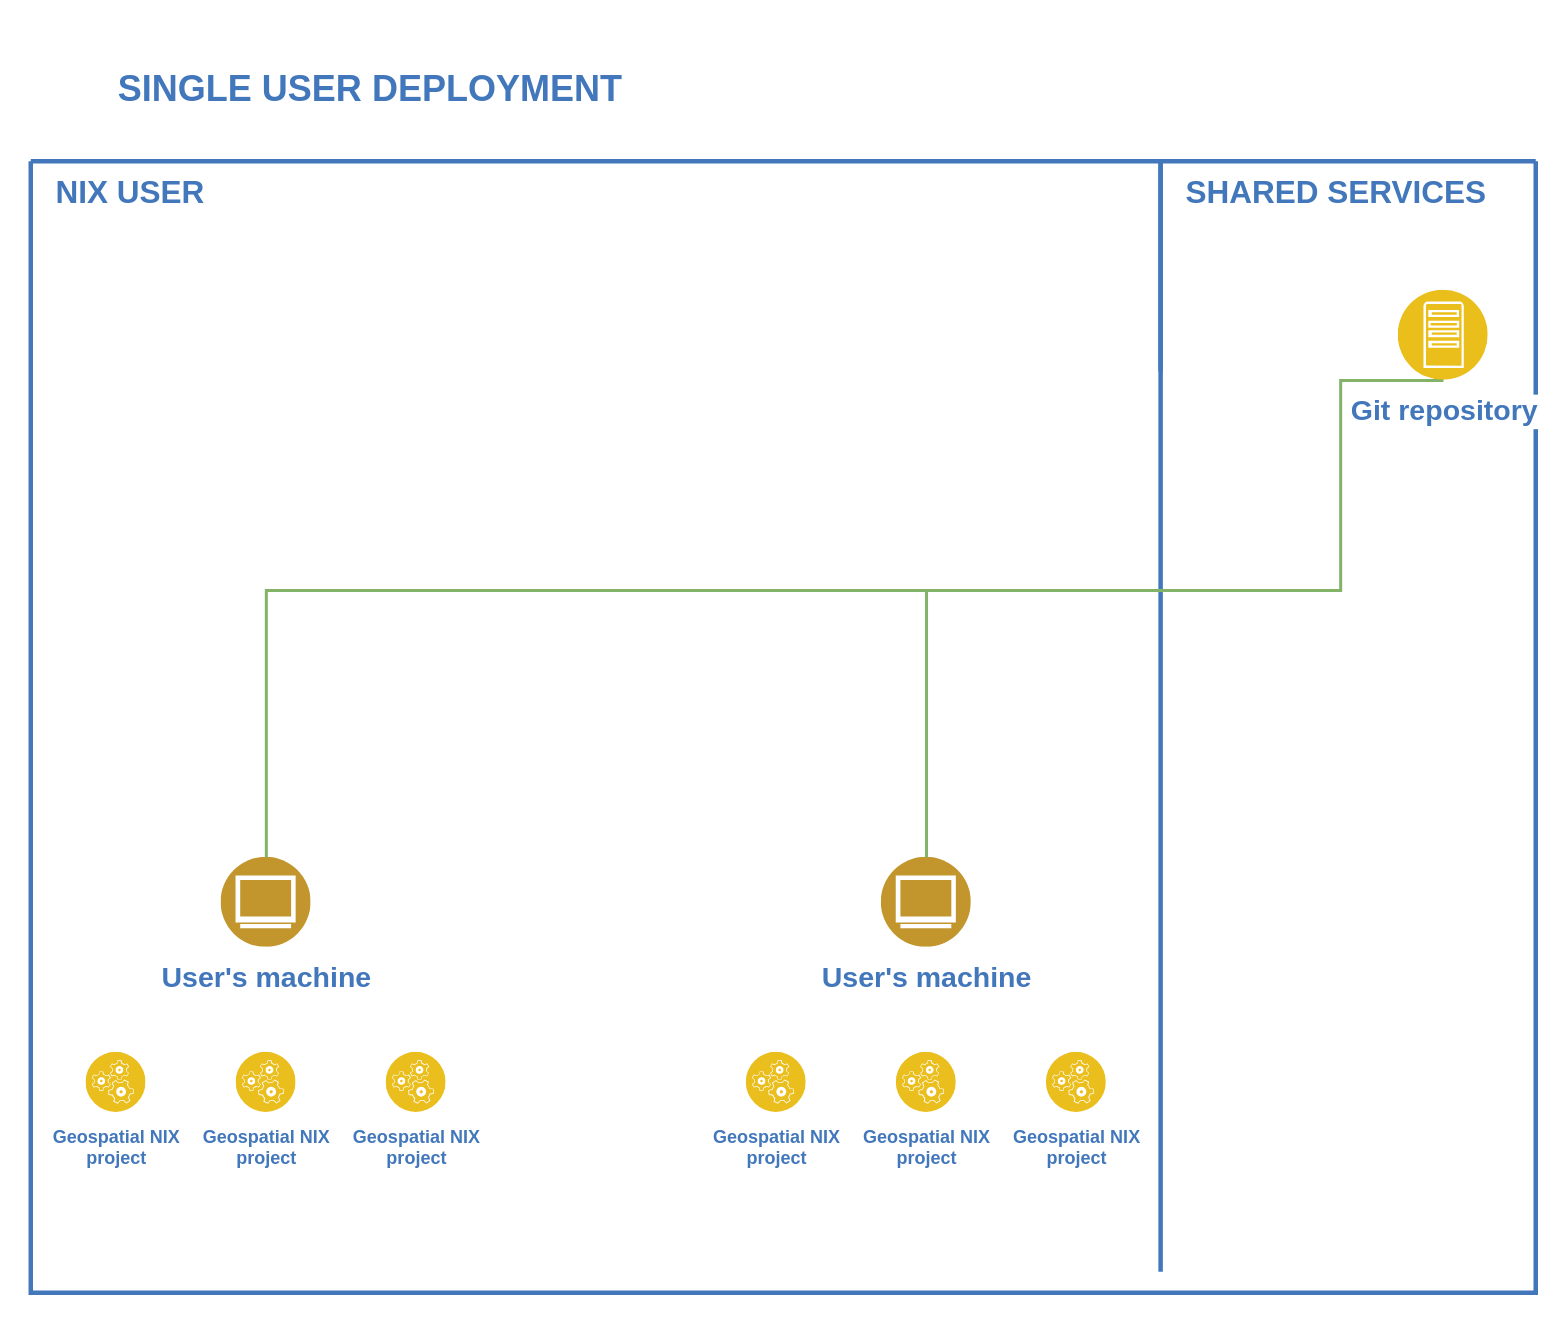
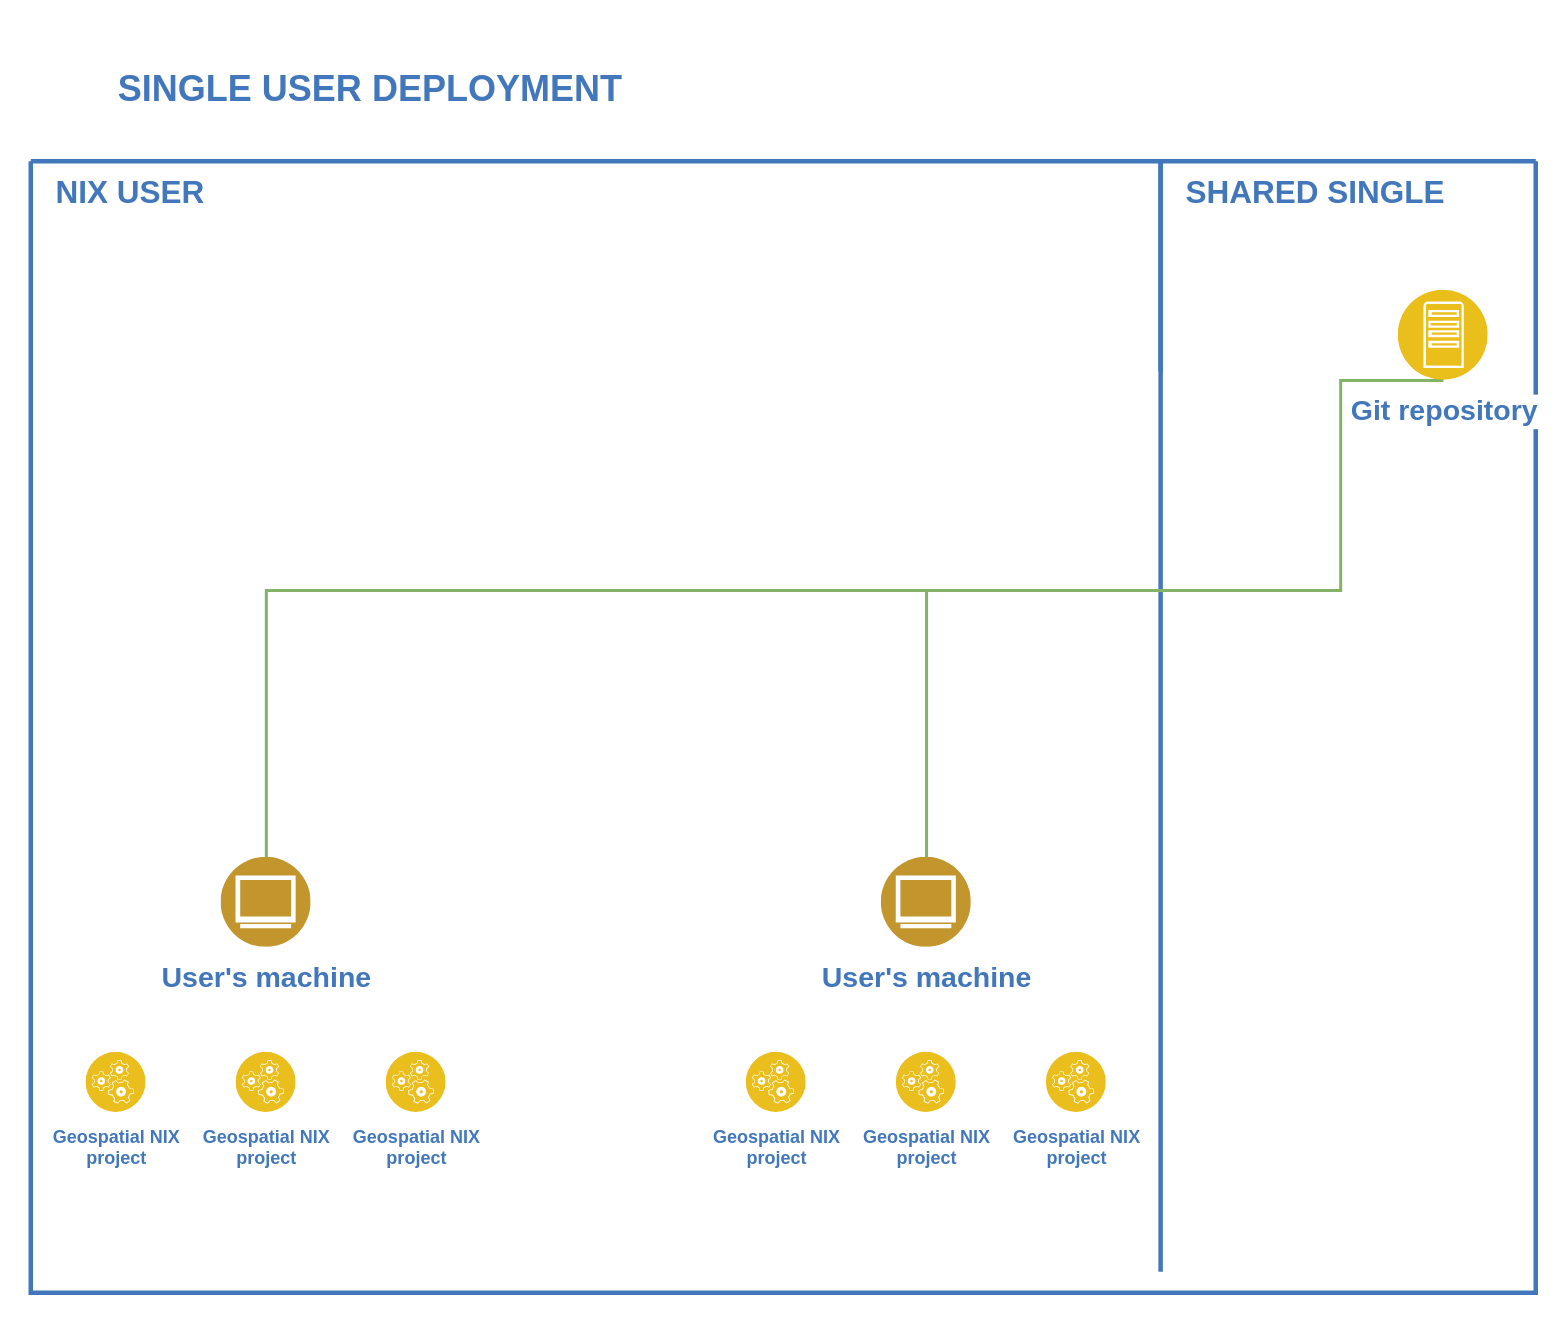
- <mxCell id="5" value="&lt;font style=&quot;font-size: 21px;&quot;&gt;SHARED SERVICES&lt;/font&gt;" style="text;html=1;align=left;verticalAlign=middle;fontColor=#4277BB;shadow=0;dashed=0;strokeColor=none;fillColor=none;labelBackgroundColor=none;fontStyle=1;fontSize=16;spacingLeft=5;" parent="2" vertex="1"><mxGeometry x="763" y="10" width="217" height="20" as="geometry" /></mxCell>
+ <mxCell id="5" value="&lt;font style=&quot;font-size: 21px;&quot;&gt;SHARED SINGLE&lt;/font&gt;" style="text;html=1;align=left;verticalAlign=middle;fontColor=#4277BB;shadow=0;dashed=0;strokeColor=none;fillColor=none;labelBackgroundColor=none;fontStyle=1;fontSize=16;spacingLeft=5;" parent="2" vertex="1"><mxGeometry x="763" y="10" width="217" height="20" as="geometry" /></mxCell>
